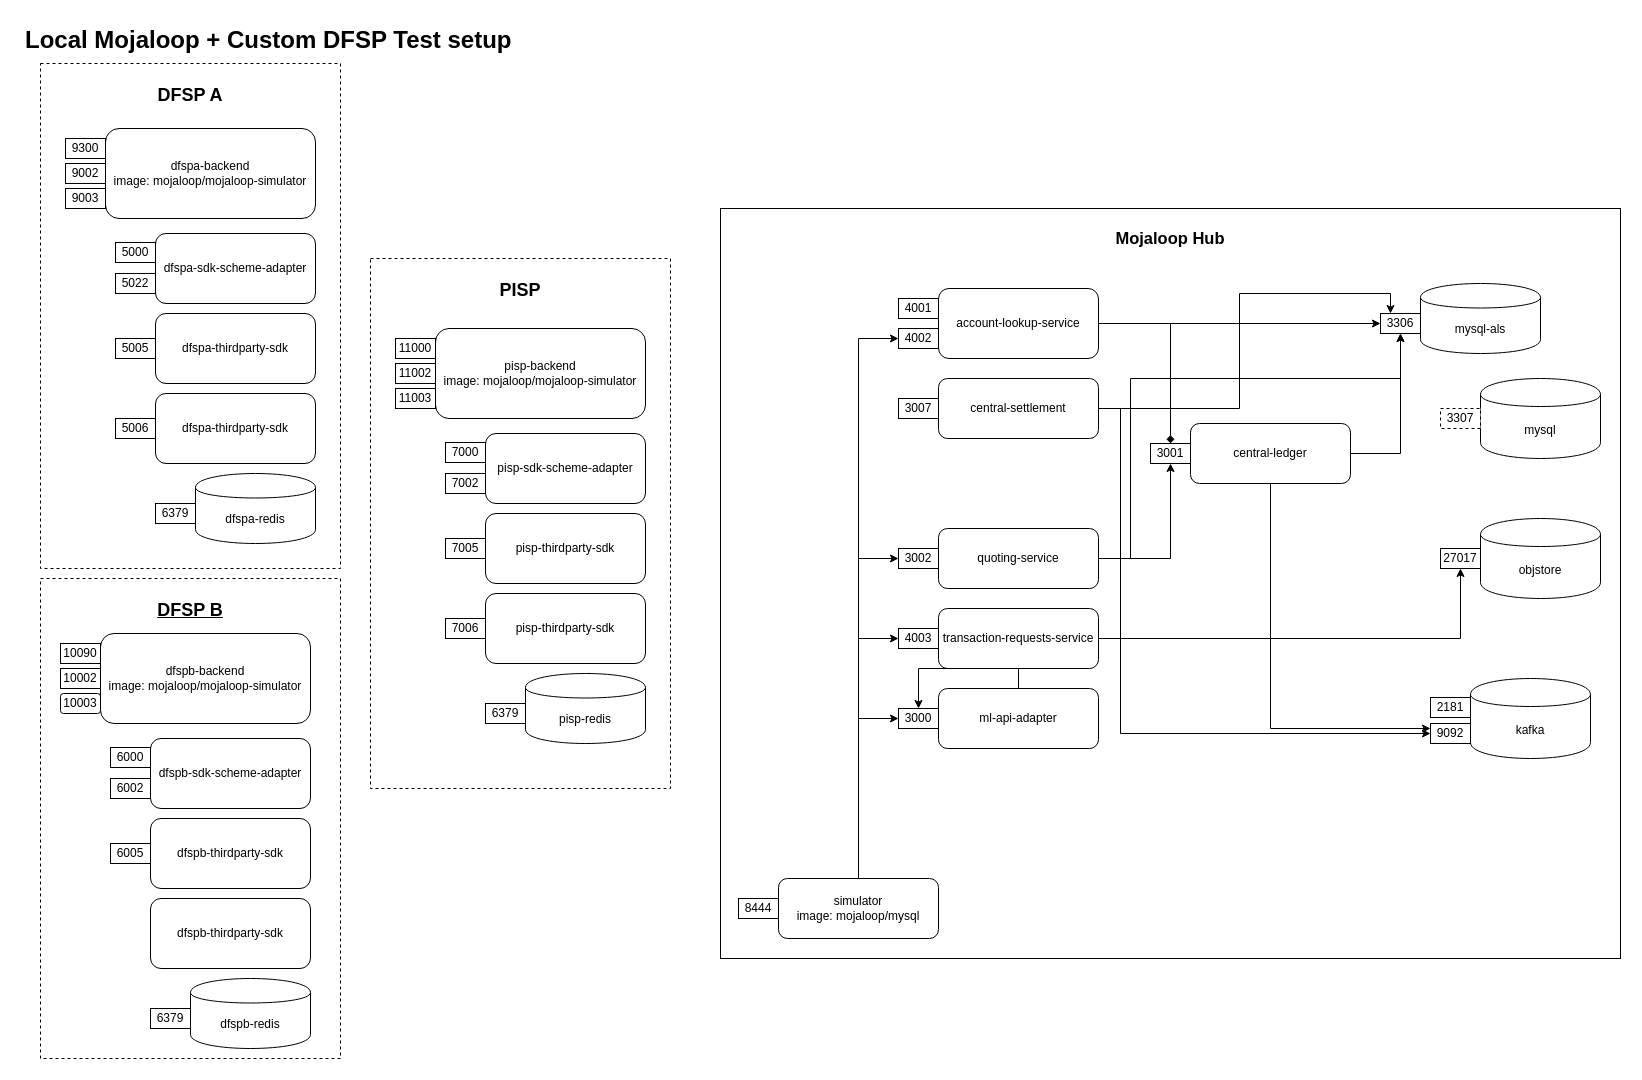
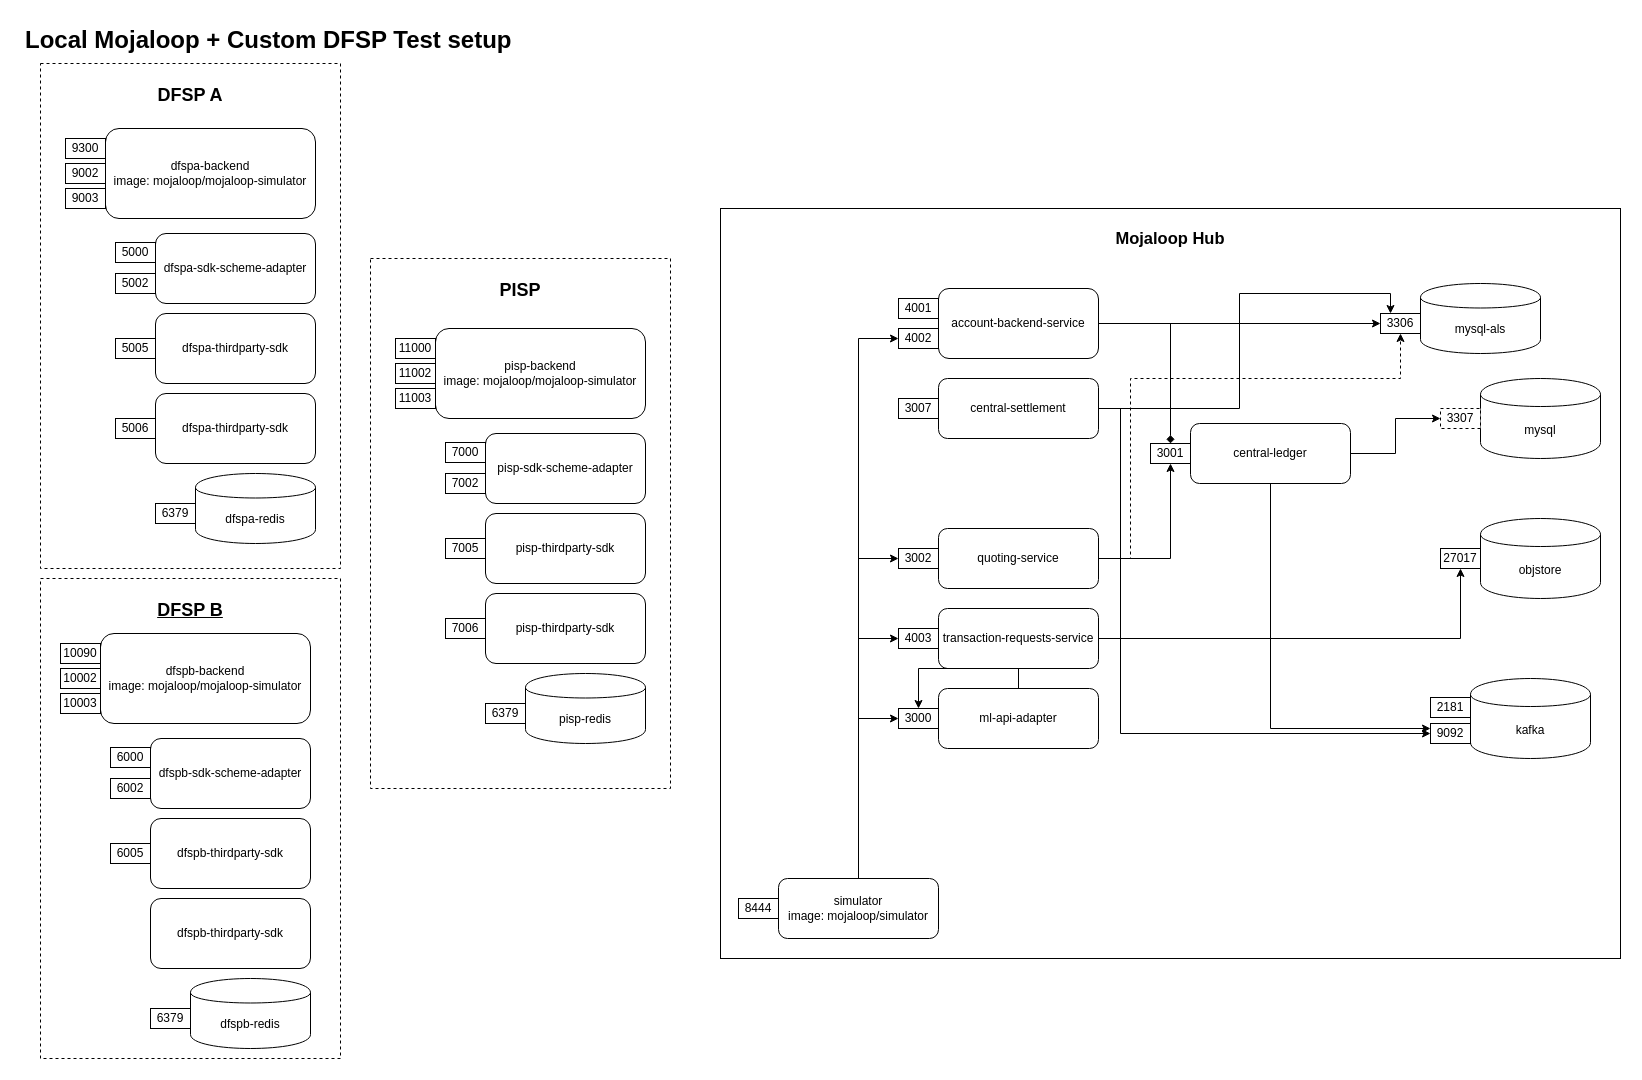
- <mxCell id="43" value="5022" style="rounded=0;whiteSpace=wrap;html=1;align=center;" parent="40" vertex="1"><mxGeometry y="40" width="40" height="20" as="geometry" /></mxCell>
+ <mxCell id="43" value="5002" style="rounded=0;whiteSpace=wrap;html=1;align=center;" parent="40" vertex="1"><mxGeometry y="40" width="40" height="20" as="geometry" /></mxCell>
- <mxCell id="9" value="account-lookup-service" style="rounded=1;whiteSpace=wrap;html=1;align=center;" parent="8" vertex="1"><mxGeometry x="40" width="160" height="70" as="geometry" /></mxCell>
+ <mxCell id="9" value="account-backend-service" style="rounded=1;whiteSpace=wrap;html=1;align=center;" parent="8" vertex="1"><mxGeometry x="40" width="160" height="70" as="geometry" /></mxCell>
- <mxCell id="90" style="edgeStyle=orthogonalEdgeStyle;rounded=0;orthogonalLoop=1;jettySize=auto;html=1;entryX=0.5;entryY=1;entryDx=0;entryDy=0;exitX=1;exitY=0.5;exitDx=0;exitDy=0;" parent="1" source="19" target="16" edge="1"><mxGeometry relative="1" as="geometry"><Array as="points"><mxPoint x="1130" y="558" /><mxPoint x="1130" y="378" /><mxPoint x="1400" y="378" /></Array></mxGeometry></mxCell>
+ <mxCell id="90" style="edgeStyle=orthogonalEdgeStyle;rounded=0;orthogonalLoop=1;jettySize=auto;html=1;entryX=0.5;entryY=1;entryDx=0;entryDy=0;exitX=1;exitY=0.5;exitDx=0;exitDy=0;dashed=1;" parent="1" source="19" target="16" edge="1"><mxGeometry relative="1" as="geometry"><Array as="points"><mxPoint x="1130" y="558" /><mxPoint x="1130" y="378" /><mxPoint x="1400" y="378" /></Array></mxGeometry></mxCell>
- <mxCell id="12" value="" style="edgeStyle=orthogonalEdgeStyle;rounded=0;orthogonalLoop=1;jettySize=auto;html=1;" parent="1" source="102" target="16" edge="1"><mxGeometry relative="1" as="geometry"><mxPoint x="1365" y="453" as="targetPoint" /></mxGeometry></mxCell>
+ <mxCell id="12" value="" style="edgeStyle=orthogonalEdgeStyle;rounded=0;orthogonalLoop=1;jettySize=auto;html=1;entryX=0;entryY=0.5;entryDx=0;entryDy=0;" parent="1" source="102" target="7" edge="1"><mxGeometry relative="1" as="geometry"><mxPoint x="1365" y="453" as="targetPoint" /></mxGeometry></mxCell>
- <mxCell id="65" value="10003" style="whiteSpace=wrap;html=1;align=center;rounded=1;" parent="1" vertex="1"><mxGeometry x="60" y="693" width="40" height="20" as="geometry" /></mxCell>
+ <mxCell id="65" value="10003" style="rounded=0;whiteSpace=wrap;html=1;align=center;" parent="1" vertex="1"><mxGeometry x="60" y="693" width="40" height="20" as="geometry" /></mxCell>
- <mxCell id="69" value="simulator&lt;br&gt;image: mojaloop/mysql" style="rounded=1;whiteSpace=wrap;html=1;align=center;" parent="68" vertex="1"><mxGeometry x="40" width="160" height="60" as="geometry" /></mxCell>
+ <mxCell id="69" value="simulator&lt;br&gt;image: mojaloop/simulator" style="rounded=1;whiteSpace=wrap;html=1;align=center;" parent="68" vertex="1"><mxGeometry x="40" width="160" height="60" as="geometry" /></mxCell>
